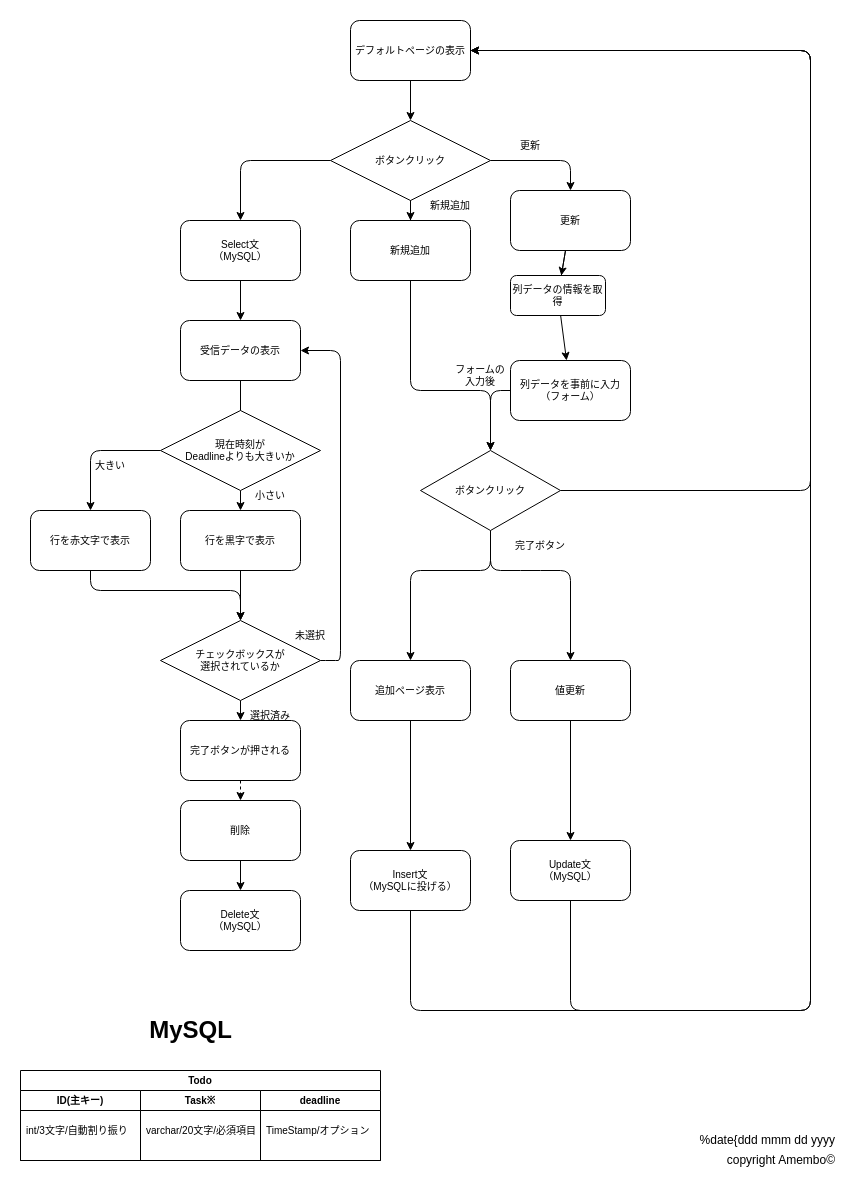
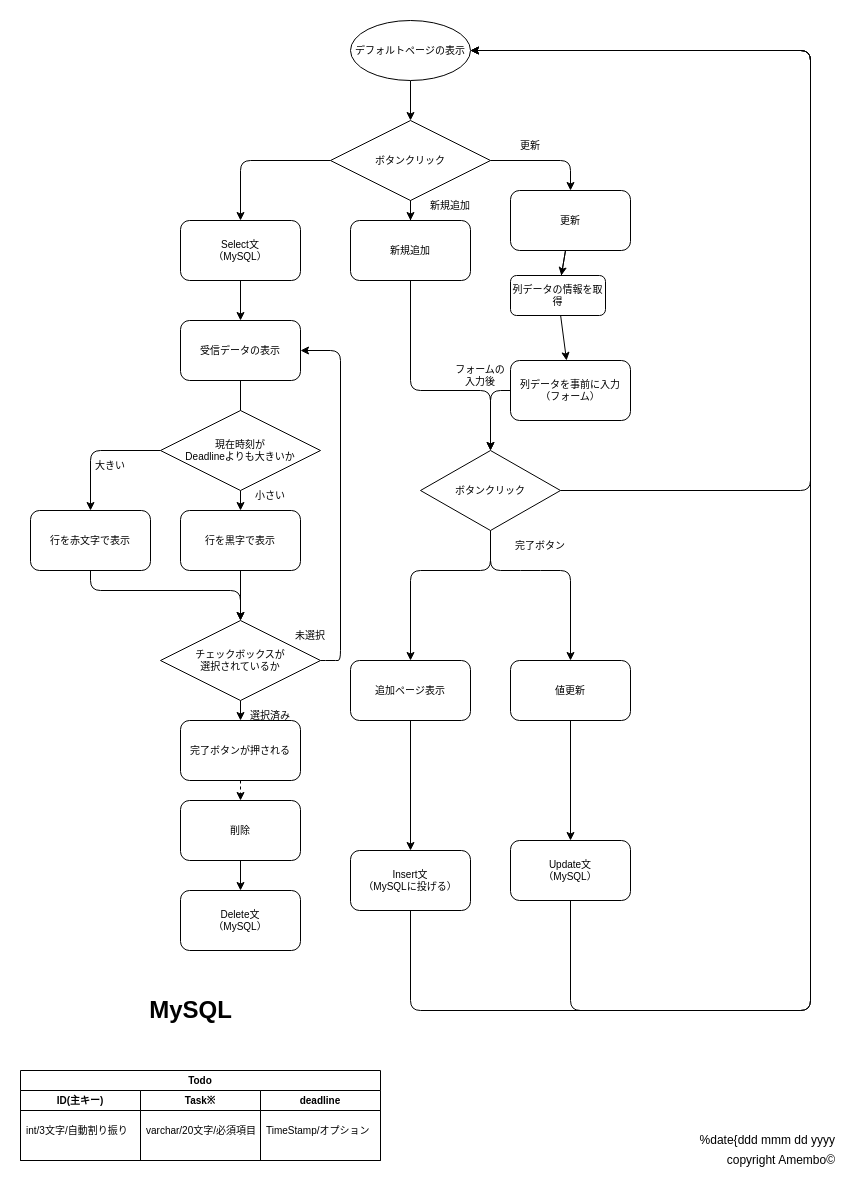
- <mxCell id="3" value="デフォルトページの表示" style="rounded=1;whiteSpace=wrap;html=1;fontFamily=Helvetica;fontSize=10;" parent="1" vertex="1"><mxGeometry x="350" y="20" width="120" height="60" as="geometry" /></mxCell>
+ <mxCell id="3" value="デフォルトページの表示" style="ellipse;whiteSpace=wrap;html=1;fontFamily=Helvetica;fontSize=10;" parent="1" vertex="1"><mxGeometry x="350" y="20" width="120" height="60" as="geometry" /></mxCell>
- <mxCell id="32" value="MySQL" style="text;strokeColor=none;fillColor=none;html=1;fontSize=24;fontStyle=1;verticalAlign=middle;align=center;fontFamily=Helvetica;" parent="1" vertex="1"><mxGeometry x="140" y="1010" width="100" height="40" as="geometry" /></mxCell>
+ <mxCell id="32" value="MySQL" style="text;strokeColor=none;fillColor=none;html=1;fontSize=24;fontStyle=1;verticalAlign=middle;align=center;fontFamily=Helvetica;" parent="1" vertex="1"><mxGeometry x="140" y="990" width="100" height="40" as="geometry" /></mxCell>
